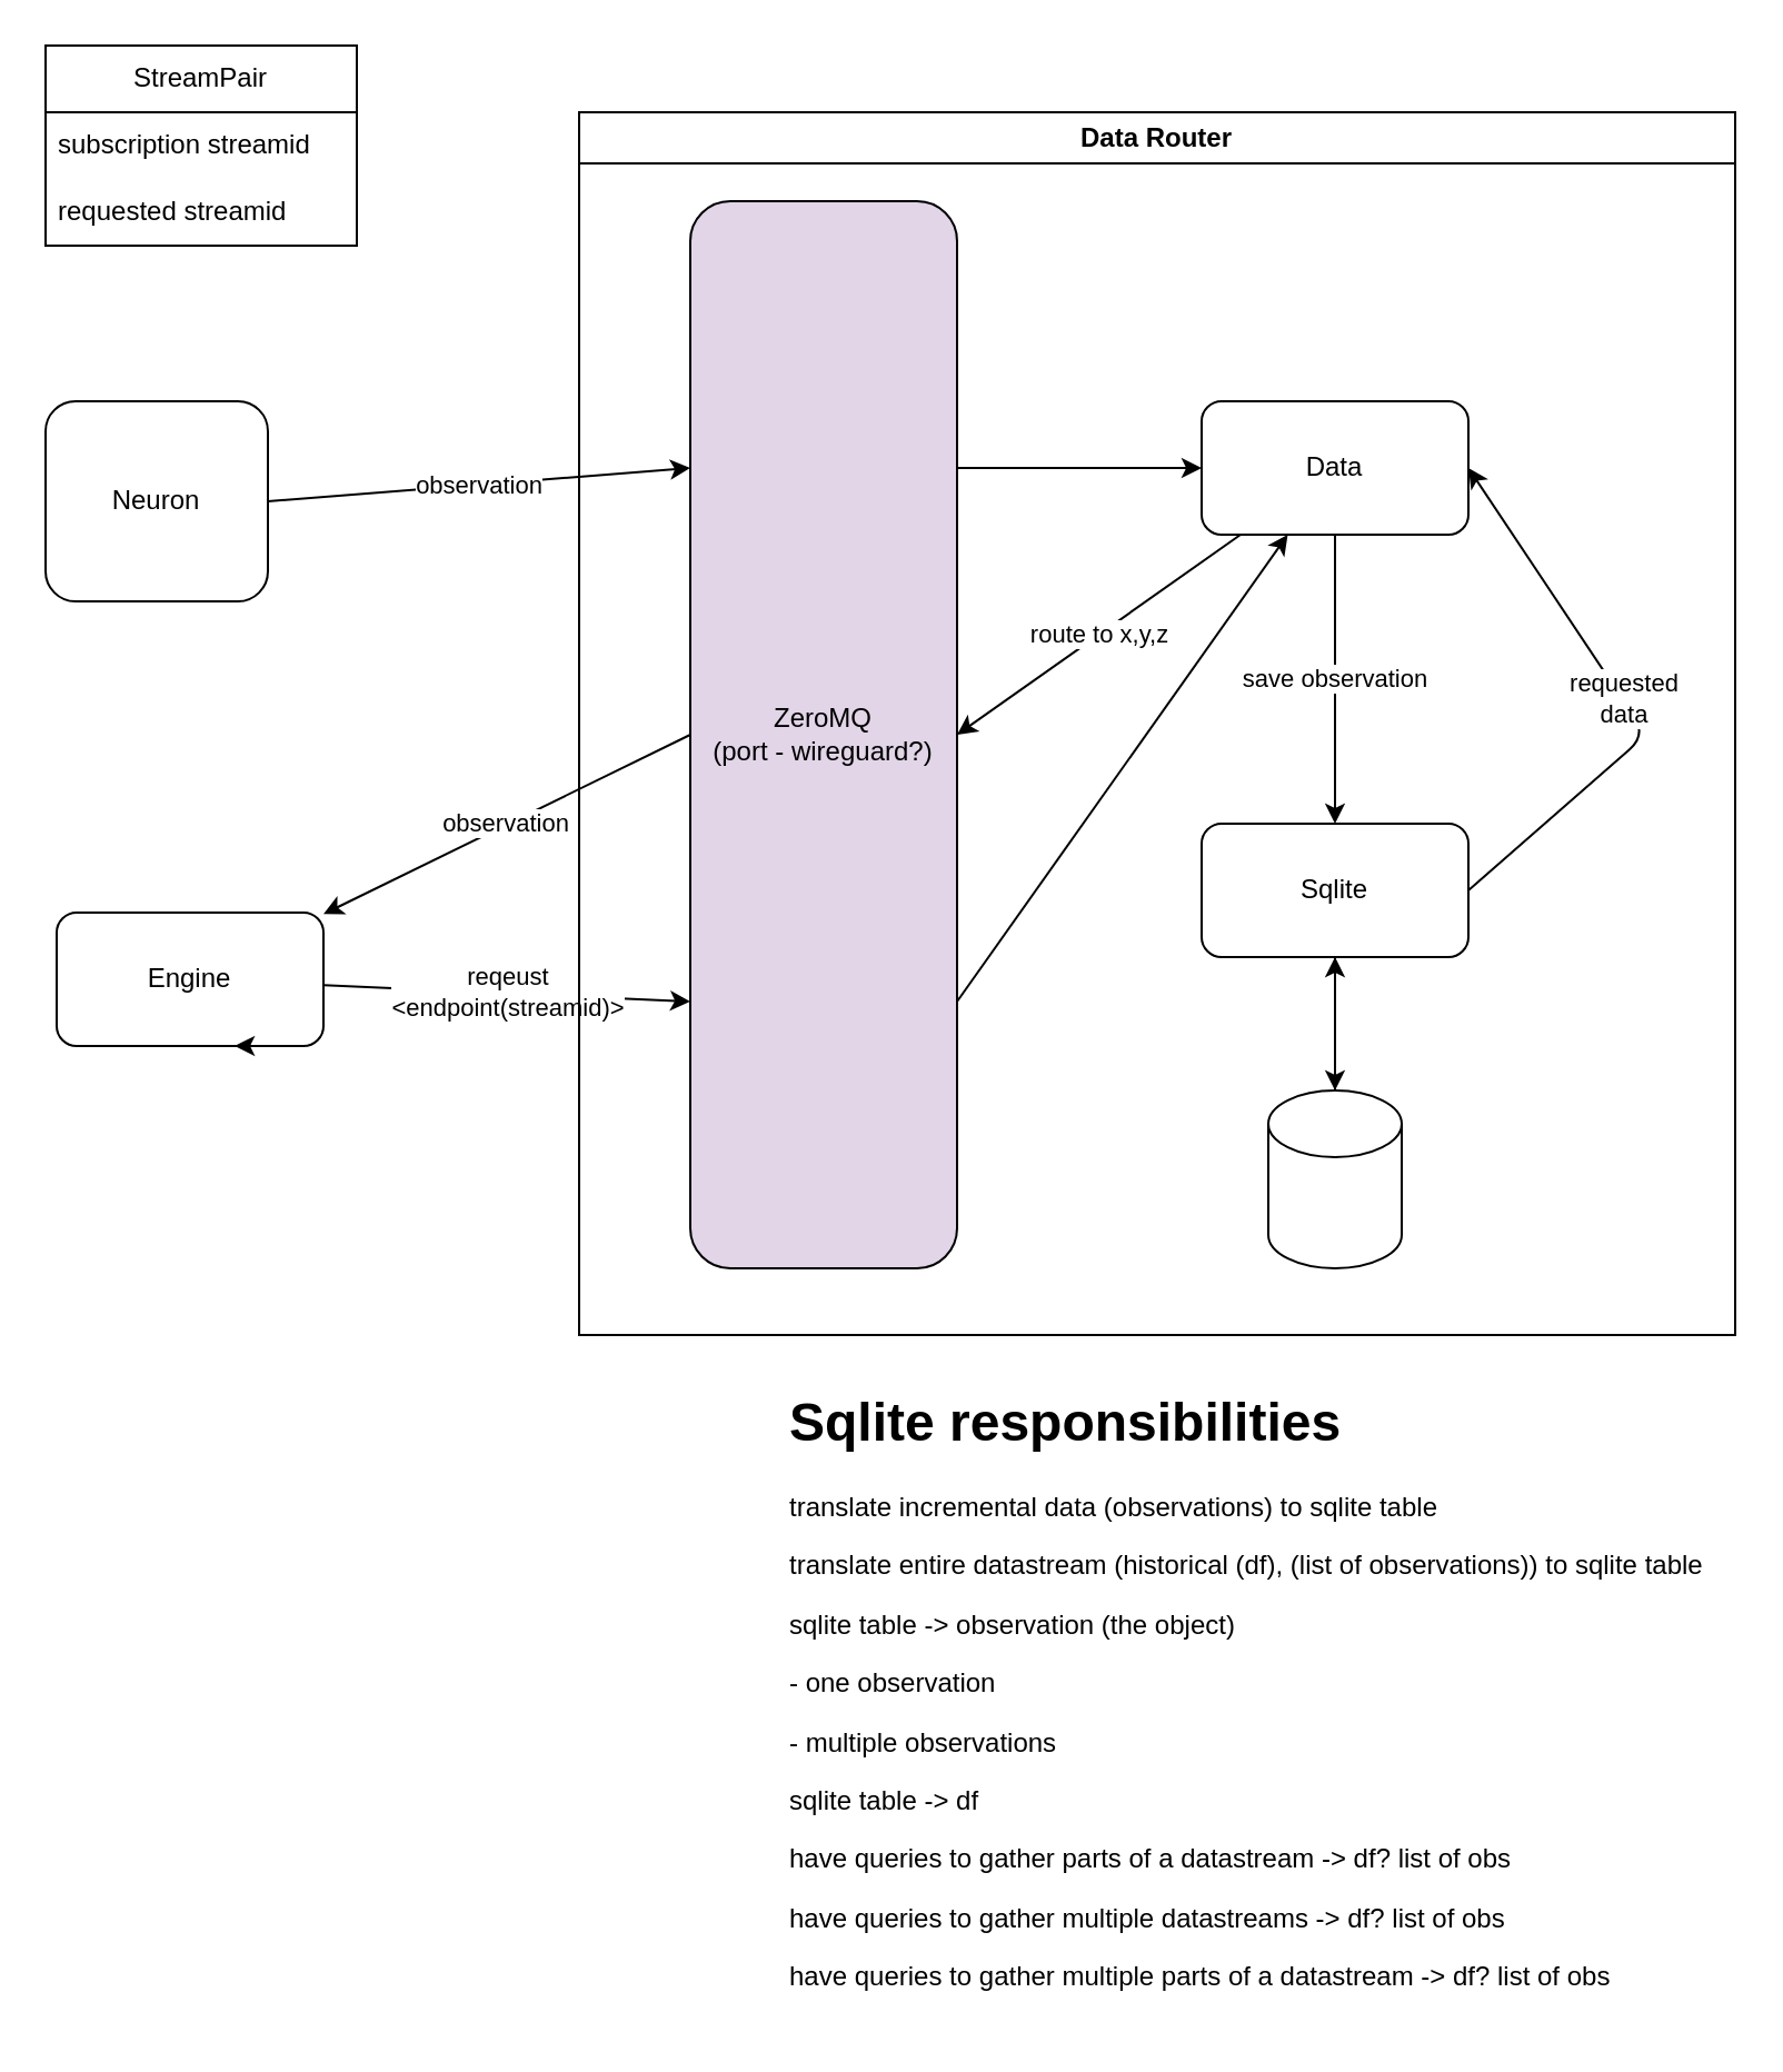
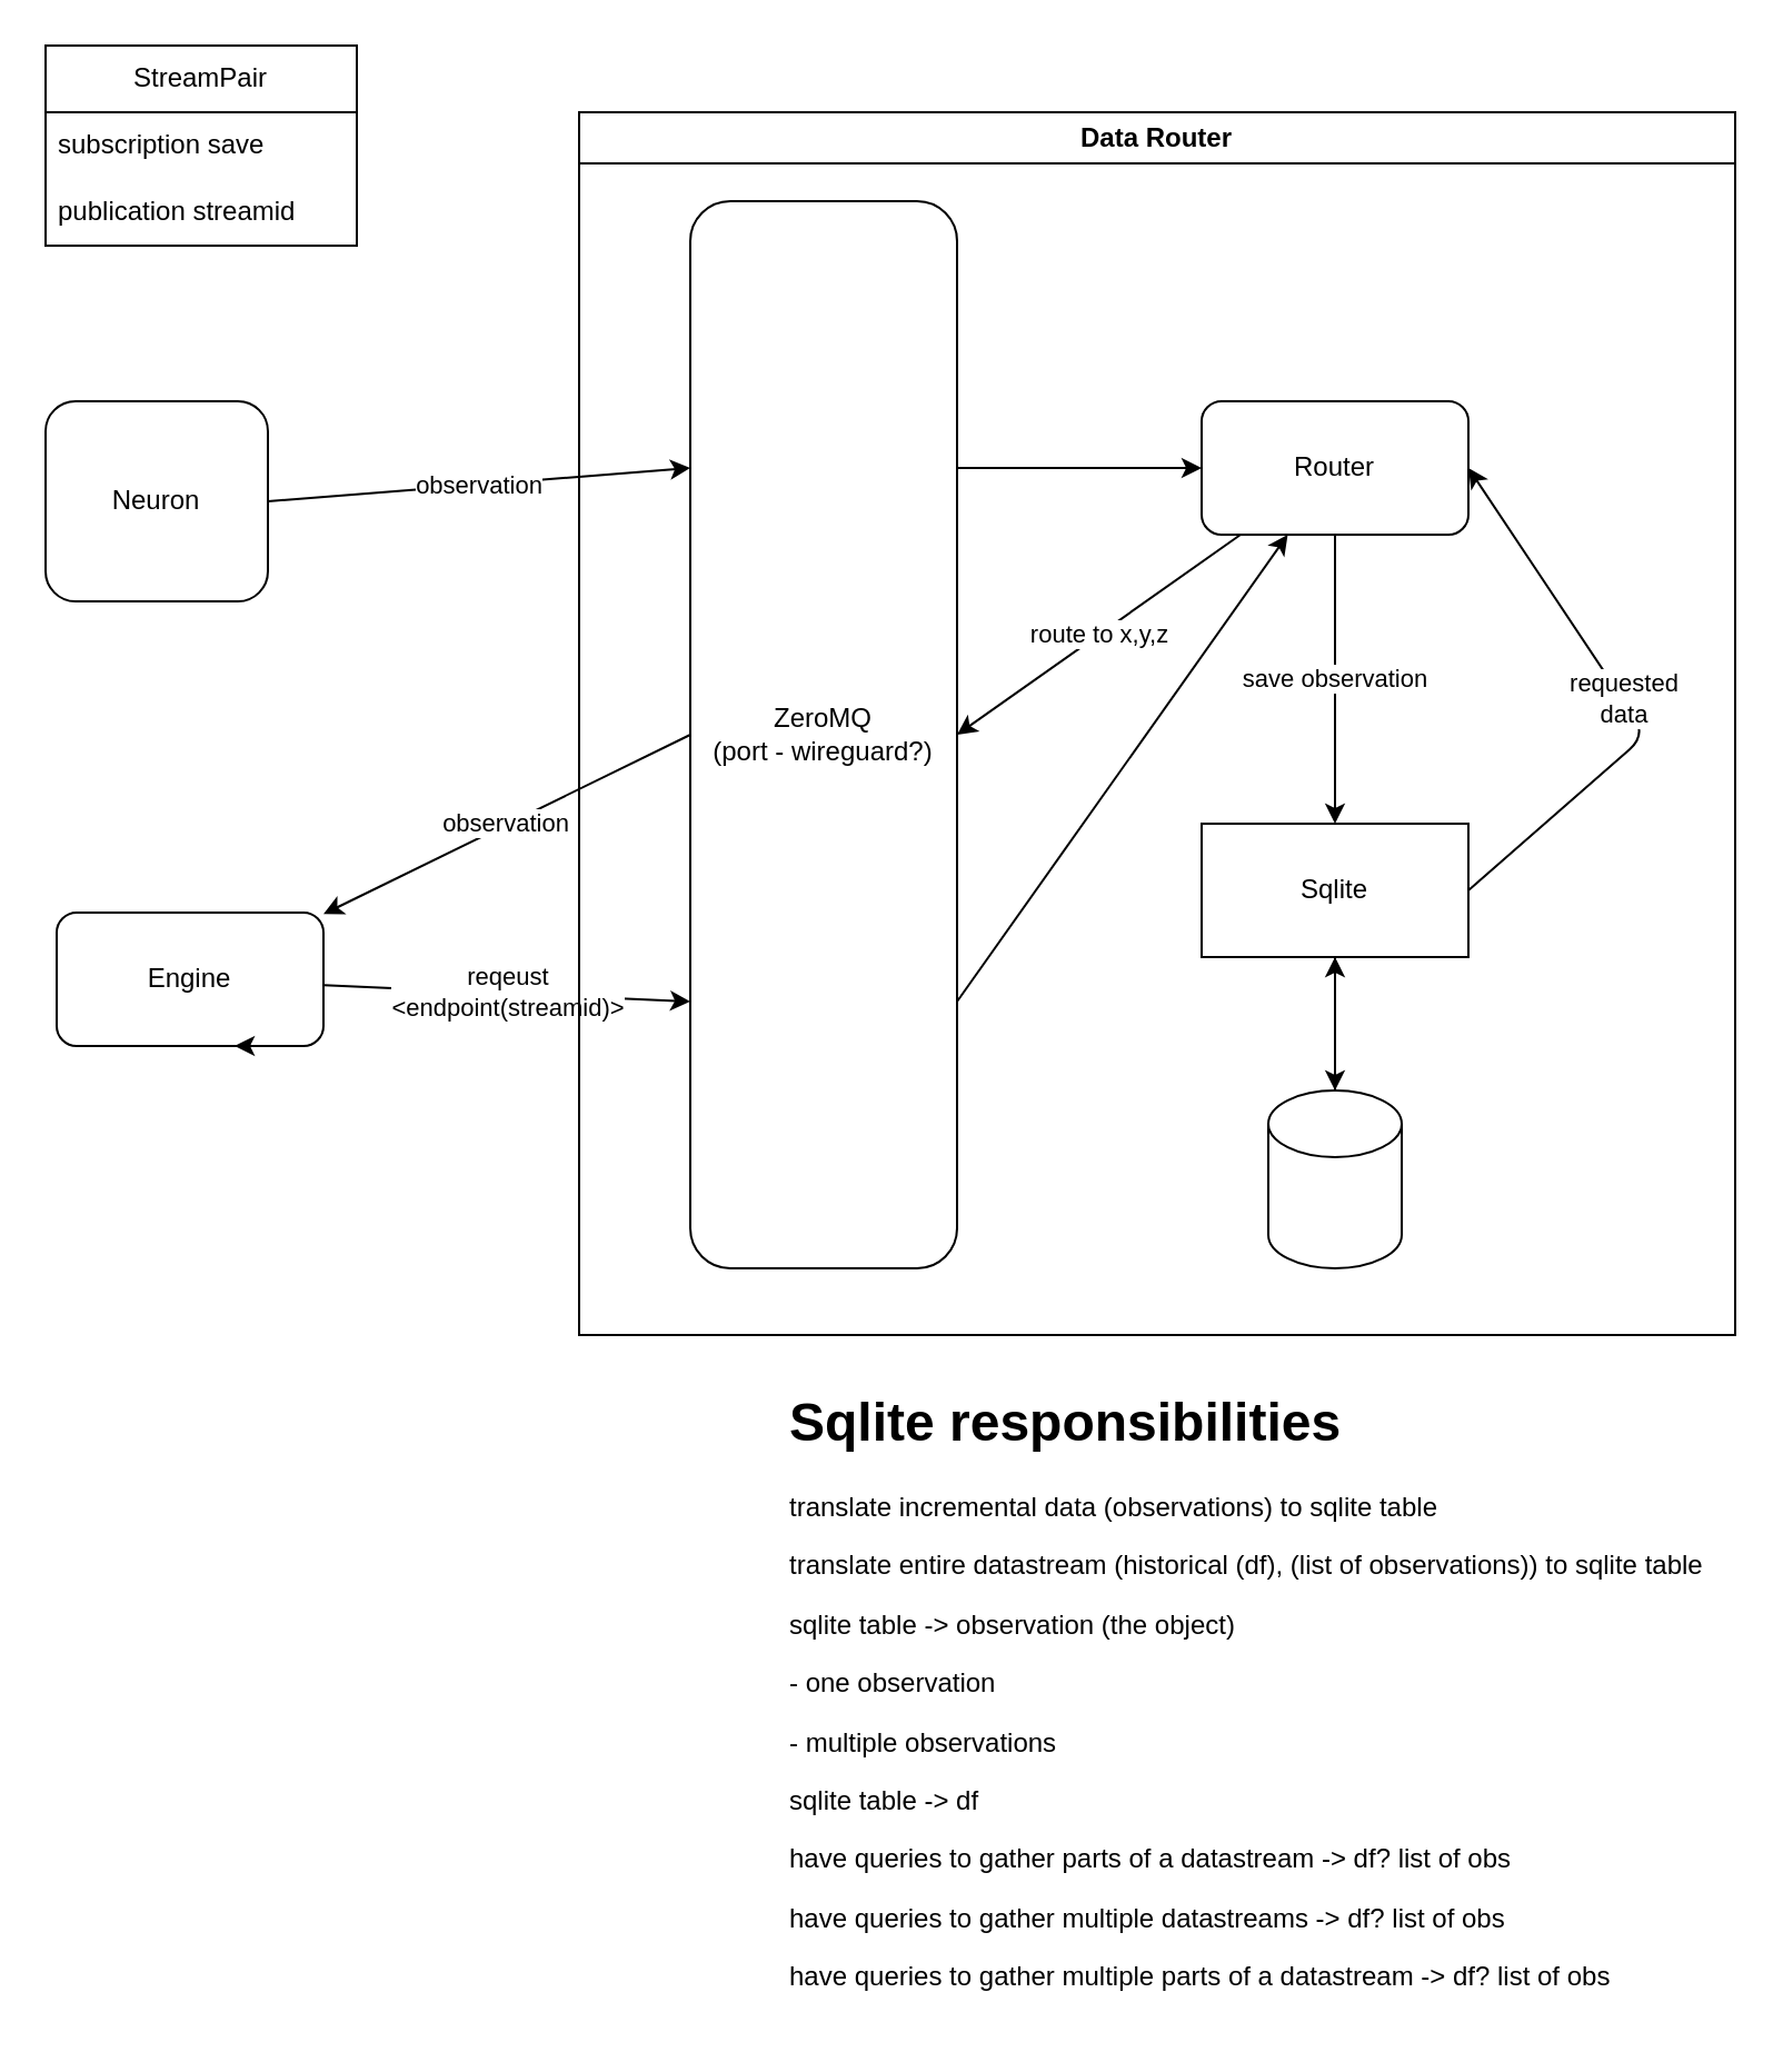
- <mxCell id="20" value="subscription streamid" style="text;strokeColor=none;fillColor=none;align=left;verticalAlign=middle;spacingLeft=4;spacingRight=4;overflow=hidden;points=[[0,0.5],[1,0.5]];portConstraint=eastwest;rotatable=0;whiteSpace=wrap;html=1;" parent="19" vertex="1"><mxGeometry y="30" width="140" height="30" as="geometry" /></mxCell>
+ <mxCell id="20" value="subscription save" style="text;strokeColor=none;fillColor=none;align=left;verticalAlign=middle;spacingLeft=4;spacingRight=4;overflow=hidden;points=[[0,0.5],[1,0.5]];portConstraint=eastwest;rotatable=0;whiteSpace=wrap;html=1;" parent="19" vertex="1"><mxGeometry y="30" width="140" height="30" as="geometry" /></mxCell>
- <mxCell id="21" value="requested streamid" style="text;strokeColor=none;fillColor=none;align=left;verticalAlign=middle;spacingLeft=4;spacingRight=4;overflow=hidden;points=[[0,0.5],[1,0.5]];portConstraint=eastwest;rotatable=0;whiteSpace=wrap;html=1;" parent="19" vertex="1"><mxGeometry y="60" width="140" height="30" as="geometry" /></mxCell>
+ <mxCell id="21" value="publication streamid" style="text;strokeColor=none;fillColor=none;align=left;verticalAlign=middle;spacingLeft=4;spacingRight=4;overflow=hidden;points=[[0,0.5],[1,0.5]];portConstraint=eastwest;rotatable=0;whiteSpace=wrap;html=1;" parent="19" vertex="1"><mxGeometry y="60" width="140" height="30" as="geometry" /></mxCell>
- <mxCell id="15" value="Data" style="rounded=1;whiteSpace=wrap;html=1;" parent="5" vertex="1"><mxGeometry x="280" y="130" width="120" height="60" as="geometry" /></mxCell>
+ <mxCell id="15" value="Router" style="rounded=1;whiteSpace=wrap;html=1;" parent="5" vertex="1"><mxGeometry x="280" y="130" width="120" height="60" as="geometry" /></mxCell>
- <mxCell id="13" value="ZeroMQ&lt;br&gt;(port - wireguard?)" style="rounded=1;whiteSpace=wrap;html=1;fillColor=#e1d5e7;" parent="5" vertex="1"><mxGeometry x="50" y="40" width="120" height="480" as="geometry" /></mxCell>
+ <mxCell id="13" value="ZeroMQ&lt;br&gt;(port - wireguard?)" style="rounded=1;whiteSpace=wrap;html=1;" parent="5" vertex="1"><mxGeometry x="50" y="40" width="120" height="480" as="geometry" /></mxCell>
- <mxCell id="8" value="Sqlite" style="rounded=1;whiteSpace=wrap;html=1;" parent="5" vertex="1"><mxGeometry x="280" y="320" width="120" height="60" as="geometry" /></mxCell>
+ <mxCell id="8" value="Sqlite" style="whiteSpace=wrap;html=1;rounded=0;" parent="5" vertex="1"><mxGeometry x="280" y="320" width="120" height="60" as="geometry" /></mxCell>
